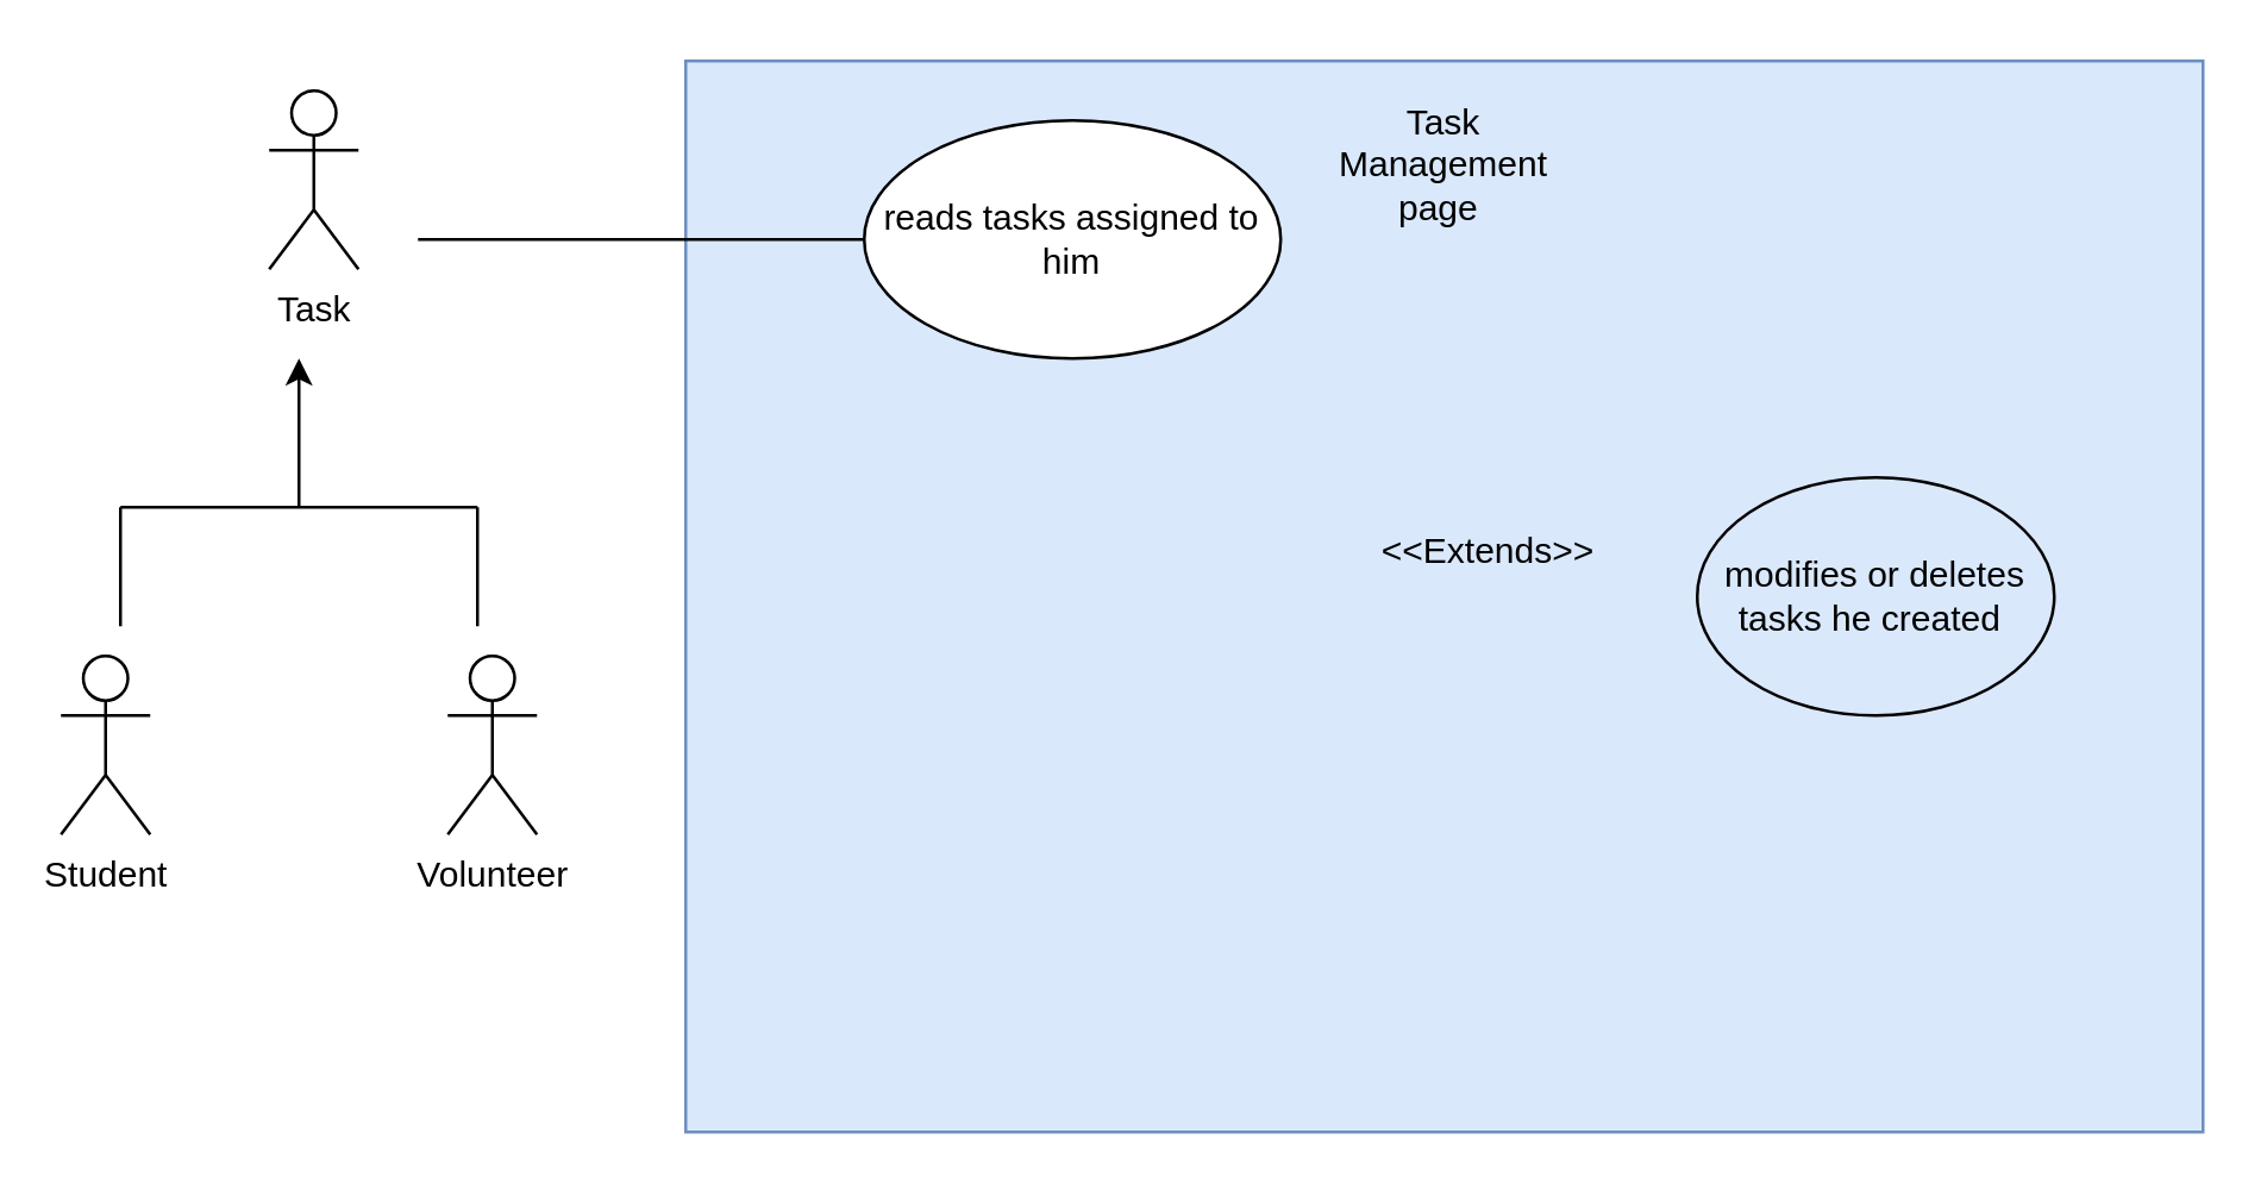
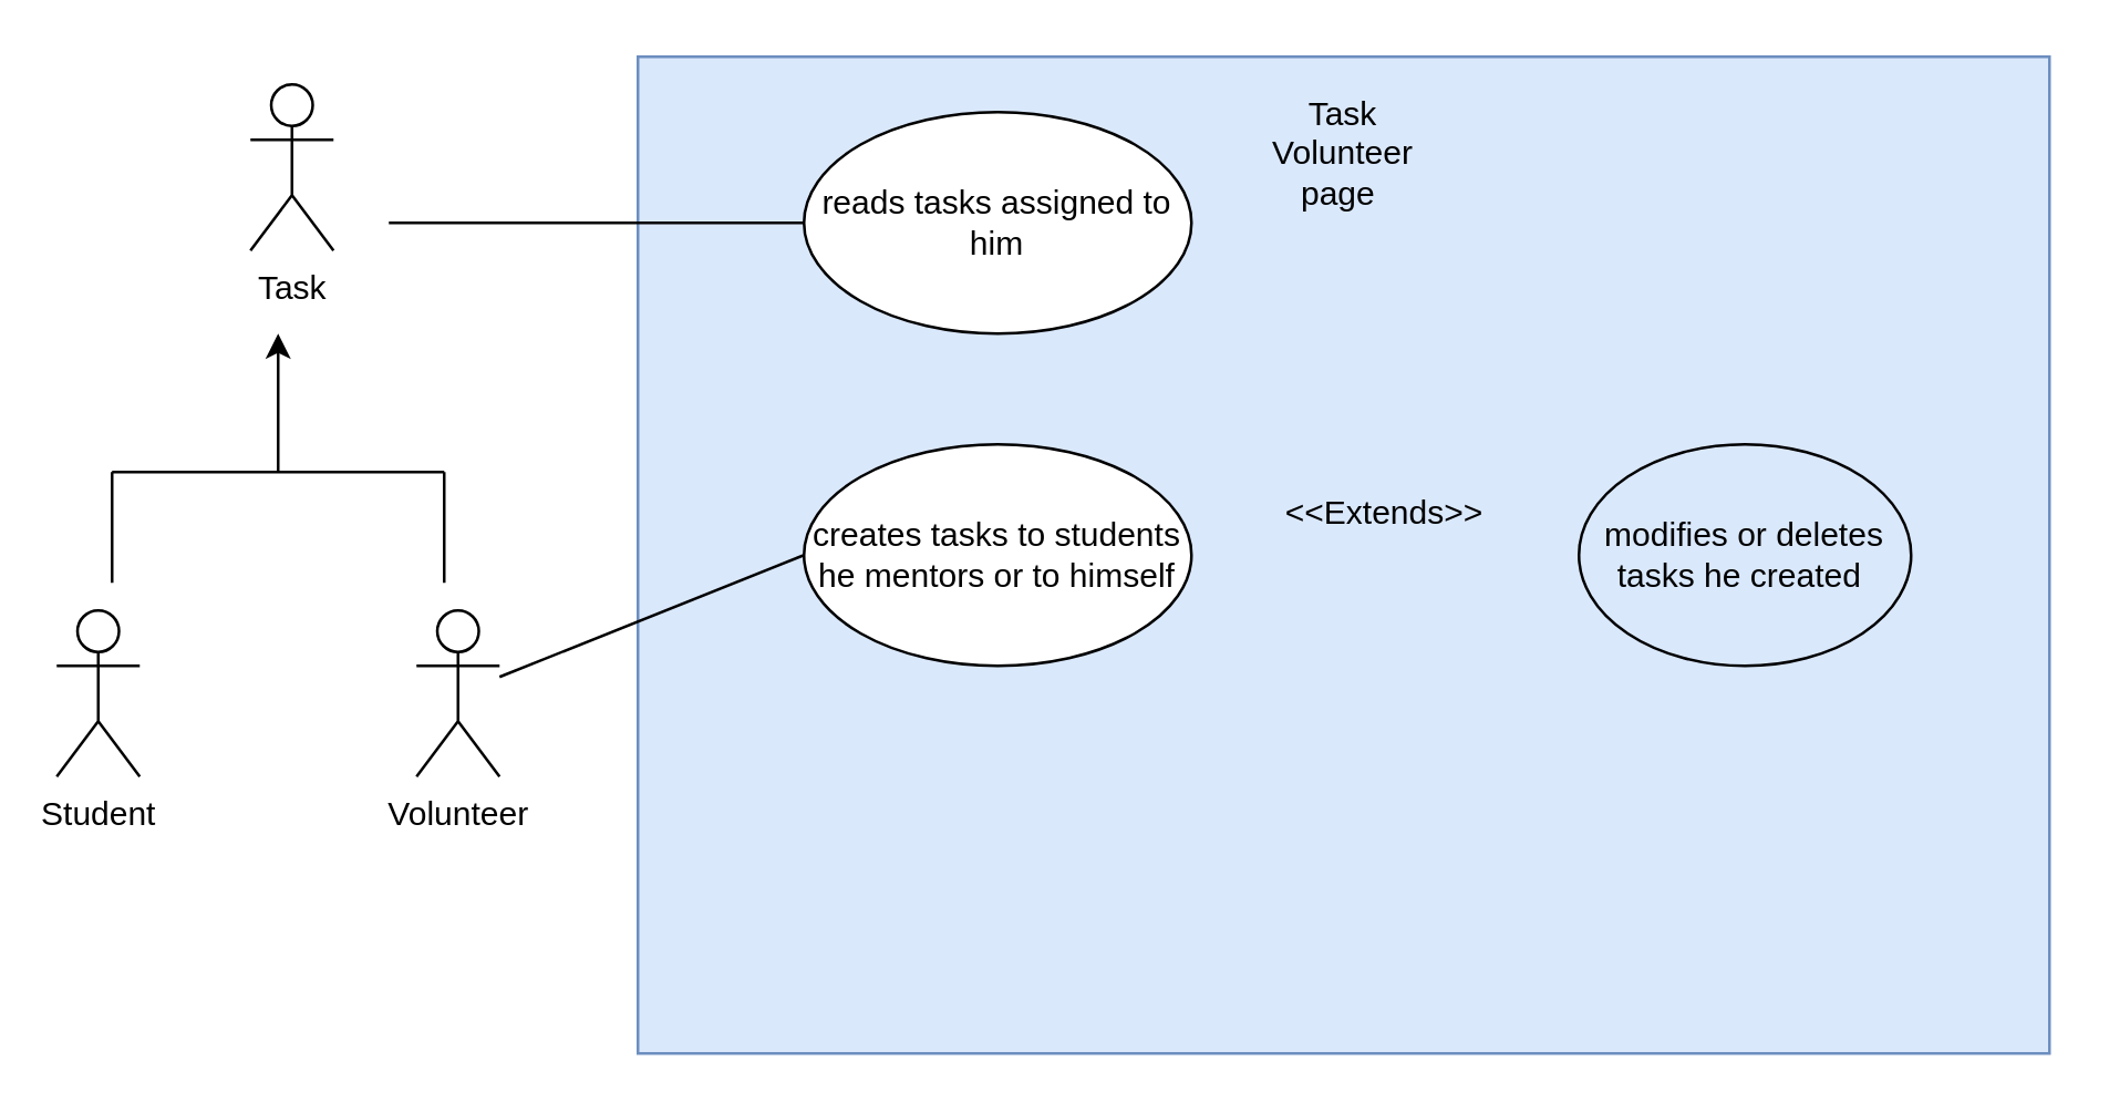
- <mxCell id="10" value="Task Management page&amp;nbsp;" style="text;html=1;strokeColor=none;fillColor=none;align=center;verticalAlign=middle;whiteSpace=wrap;rounded=0;" vertex="1" parent="1"><mxGeometry x="455" y="40" width="60" height="30" as="geometry" /></mxCell>
+ <mxCell id="10" value="Task Volunteer page&amp;nbsp;" style="text;html=1;strokeColor=none;fillColor=none;align=center;verticalAlign=middle;whiteSpace=wrap;rounded=0;" vertex="1" parent="1"><mxGeometry x="455" y="40" width="60" height="30" as="geometry" /></mxCell>
+ <mxCell id="12" value="creates tasks to students he mentors or to himself" style="ellipse;whiteSpace=wrap;html=1;" vertex="1" parent="1"><mxGeometry x="290" y="160" width="140" height="80" as="geometry" /></mxCell>
+ <mxCell id="15" value="" style="endArrow=none;html=1;rounded=0;entryX=0;entryY=0.5;entryDx=0;entryDy=0;" edge="1" parent="1" source="3" target="12"><mxGeometry width="50" height="50" relative="1" as="geometry"><mxPoint x="400" y="270" as="sourcePoint" /><mxPoint x="450" y="220" as="targetPoint" /></mxGeometry></mxCell>
